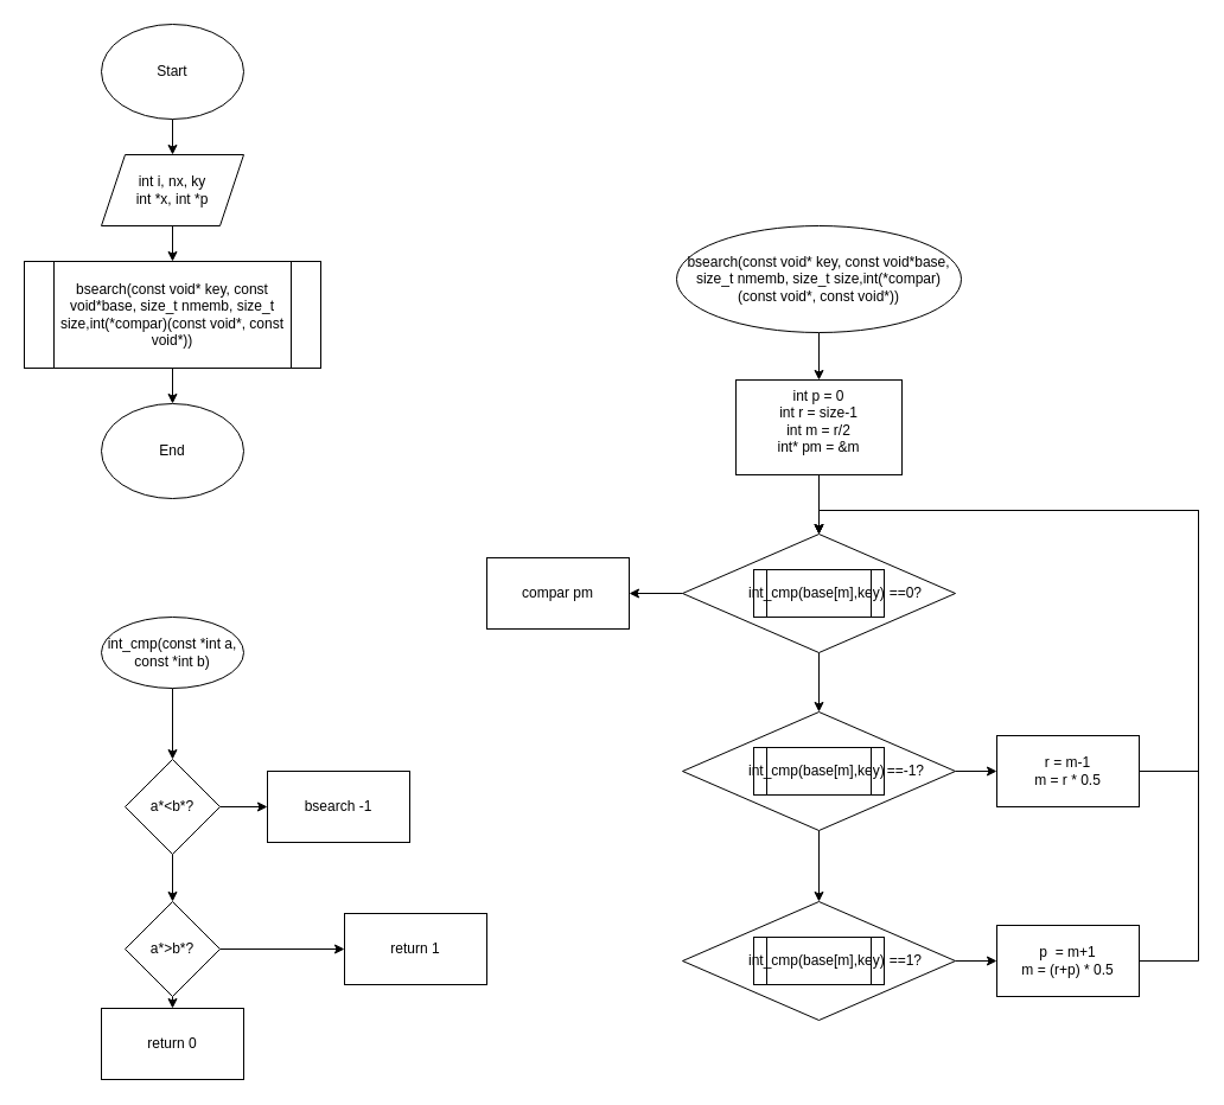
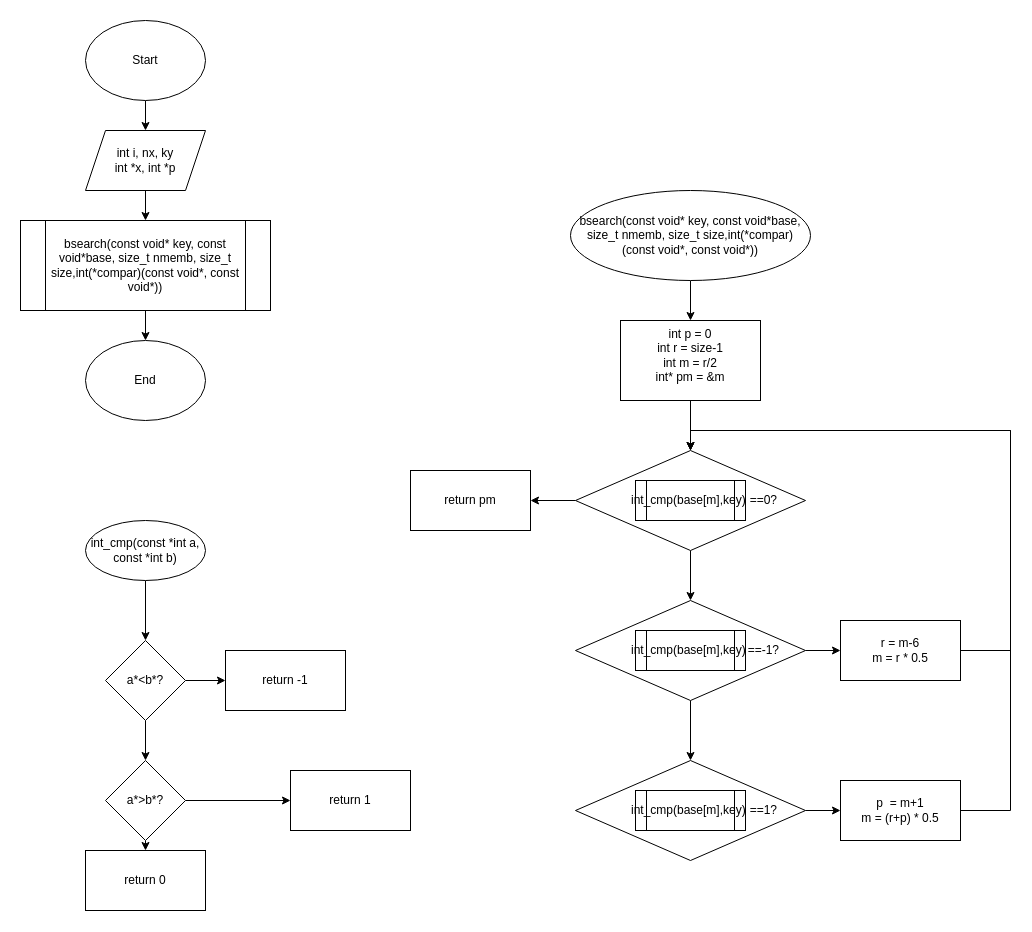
- <mxCell id="24" value="compar pm" style="rounded=0;whiteSpace=wrap;html=1;" vertex="1" parent="1"><mxGeometry x="410" y="470" width="120" height="60" as="geometry" /></mxCell>
+ <mxCell id="24" value="return pm" style="rounded=0;whiteSpace=wrap;html=1;" vertex="1" parent="1"><mxGeometry x="410" y="470" width="120" height="60" as="geometry" /></mxCell>
- <mxCell id="26" value="r = m-1&lt;br&gt;m = r * 0.5" style="rounded=0;whiteSpace=wrap;html=1;" vertex="1" parent="1"><mxGeometry x="840" y="620" width="120" height="60" as="geometry" /></mxCell>
+ <mxCell id="26" value="r = m-6&lt;br&gt;m = r * 0.5" style="rounded=0;whiteSpace=wrap;html=1;" vertex="1" parent="1"><mxGeometry x="840" y="620" width="120" height="60" as="geometry" /></mxCell>
- <mxCell id="38" value="bsearch -1" style="rounded=0;whiteSpace=wrap;html=1;" vertex="1" parent="1"><mxGeometry x="225" y="650" width="120" height="60" as="geometry" /></mxCell>
+ <mxCell id="38" value="return -1" style="rounded=0;whiteSpace=wrap;html=1;" vertex="1" parent="1"><mxGeometry x="225" y="650" width="120" height="60" as="geometry" /></mxCell>
